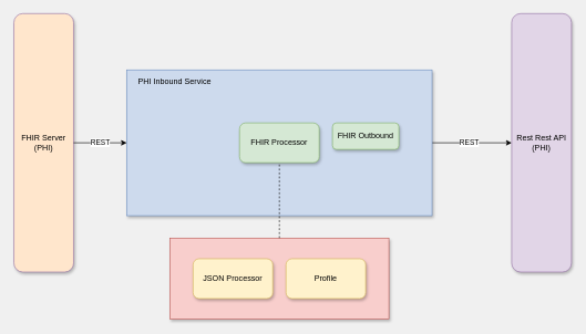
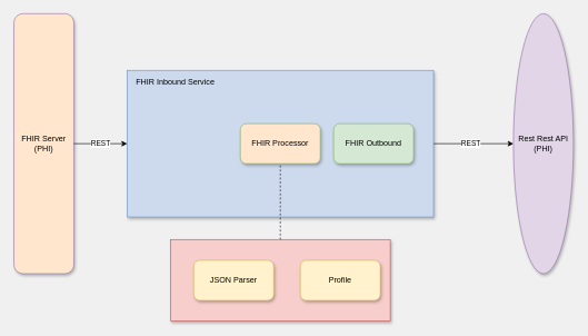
- <mxCell id="7" value="PHI Inbound Service" style="text;html=1;strokeColor=none;fillColor=none;align=center;verticalAlign=middle;whiteSpace=wrap;rounded=0;shadow=1;" vertex="1" parent="1"><mxGeometry x="185" y="113" width="155" height="20" as="geometry" /></mxCell>
+ <mxCell id="7" value="FHIR Inbound Service" style="text;html=1;strokeColor=none;fillColor=none;align=center;verticalAlign=middle;whiteSpace=wrap;rounded=0;shadow=1;" vertex="1" parent="1"><mxGeometry x="185" y="113" width="155" height="20" as="geometry" /></mxCell>
- <mxCell id="9" value="FHIR Outbound" style="rounded=1;whiteSpace=wrap;html=1;fillColor=#d5e8d4;strokeColor=#82b366;shadow=1;" vertex="1" parent="1"><mxGeometry x="500" y="185" width="100" height="40" as="geometry" /></mxCell>
+ <mxCell id="9" value="FHIR Outbound" style="rounded=1;whiteSpace=wrap;html=1;fillColor=#d5e8d4;strokeColor=#82b366;shadow=1;" vertex="1" parent="1"><mxGeometry x="500" y="185" width="120" height="60" as="geometry" /></mxCell>
- <mxCell id="8" value="FHIR Processor" style="rounded=1;whiteSpace=wrap;html=1;fillColor=#d5e8d4;strokeColor=#82b366;shadow=1;" vertex="1" parent="1"><mxGeometry x="360" y="185" width="120" height="60" as="geometry" /></mxCell>
+ <mxCell id="8" value="FHIR Processor" style="rounded=1;whiteSpace=wrap;html=1;fillColor=#ffe6cc;strokeColor=#82b366;shadow=1;" vertex="1" parent="1"><mxGeometry x="360" y="185" width="120" height="60" as="geometry" /></mxCell>
- <mxCell id="6" value="Rest Rest API (PHI)" style="rounded=1;whiteSpace=wrap;html=1;fillColor=#e1d5e7;strokeColor=#9673a6;shadow=1;" vertex="1" parent="1"><mxGeometry x="770" y="20" width="90" height="390" as="geometry" /></mxCell>
+ <mxCell id="6" value="Rest Rest API (PHI)" style="ellipse;whiteSpace=wrap;html=1;fillColor=#e1d5e7;strokeColor=#9673a6;shadow=1;" vertex="1" parent="1"><mxGeometry x="770" y="20" width="90" height="390" as="geometry" /></mxCell>
- <mxCell id="12" value="JSON Processor" style="rounded=1;whiteSpace=wrap;html=1;fillColor=#fff2cc;strokeColor=#d6b656;shadow=1;" vertex="1" parent="1"><mxGeometry x="290" y="390" width="120" height="60" as="geometry" /></mxCell>
+ <mxCell id="12" value="JSON Parser" style="rounded=1;whiteSpace=wrap;html=1;fillColor=#fff2cc;strokeColor=#d6b656;shadow=1;" vertex="1" parent="1"><mxGeometry x="290" y="390" width="120" height="60" as="geometry" /></mxCell>
- <mxCell id="13" value="Profile" style="rounded=1;whiteSpace=wrap;html=1;fillColor=#fff2cc;strokeColor=#d6b656;shadow=1;" vertex="1" parent="1"><mxGeometry x="430" y="390" width="120" height="60" as="geometry" /></mxCell>
+ <mxCell id="13" value="Profile" style="rounded=1;whiteSpace=wrap;html=1;fillColor=#fff2cc;strokeColor=#d6b656;shadow=1;" vertex="1" parent="1"><mxGeometry x="450" y="390" width="120" height="60" as="geometry" /></mxCell>
